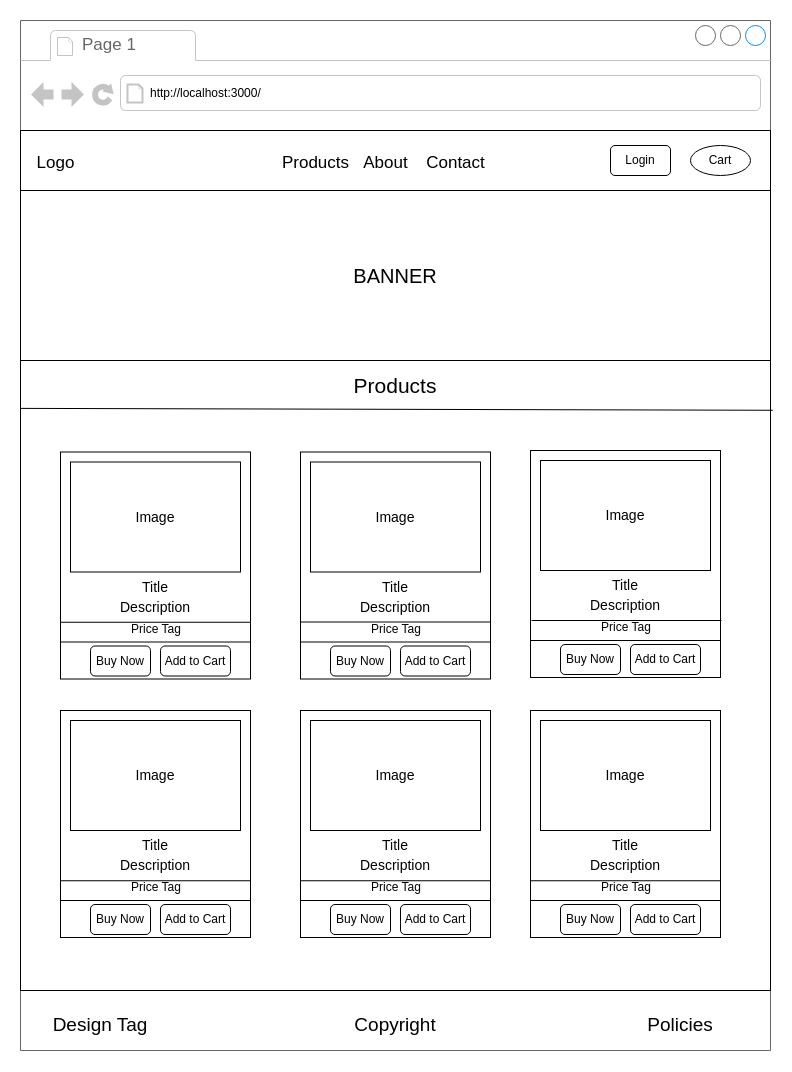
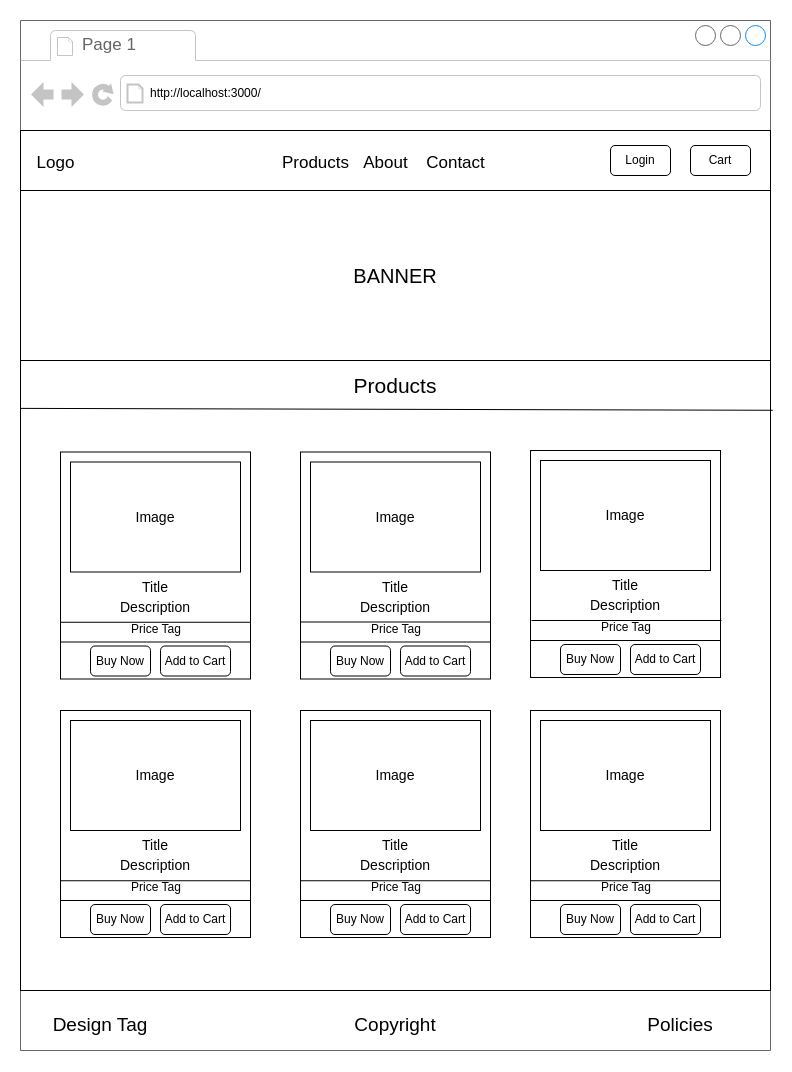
- <mxCell id="12" value="Cart" style="ellipse;whiteSpace=wrap;html=1;" vertex="1" parent="2"><mxGeometry x="670" y="125" width="60" height="30" as="geometry" /></mxCell>
+ <mxCell id="12" value="Cart" style="rounded=1;whiteSpace=wrap;html=1;" vertex="1" parent="2"><mxGeometry x="670" y="125" width="60" height="30" as="geometry" /></mxCell>
